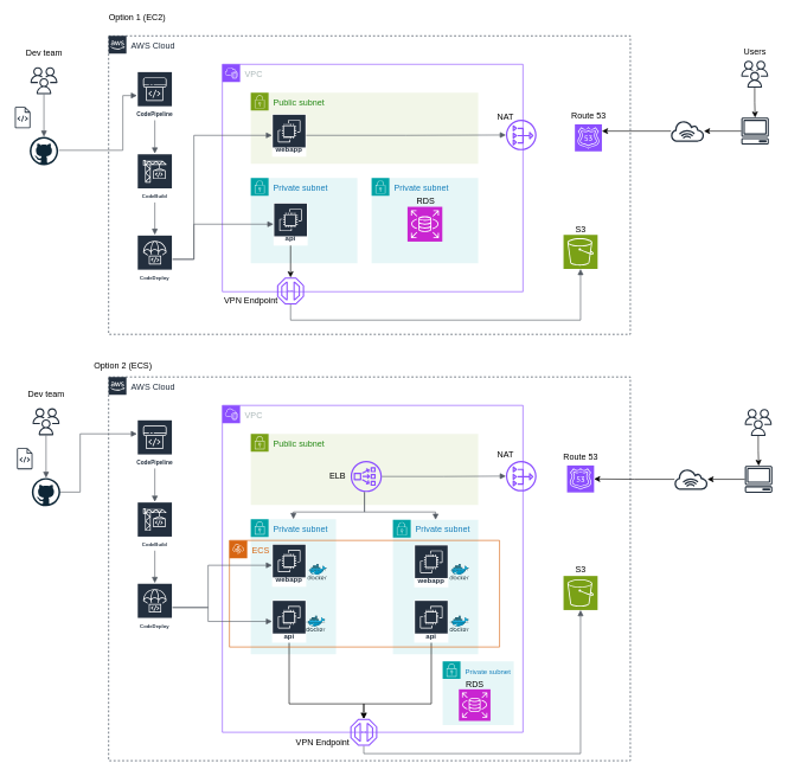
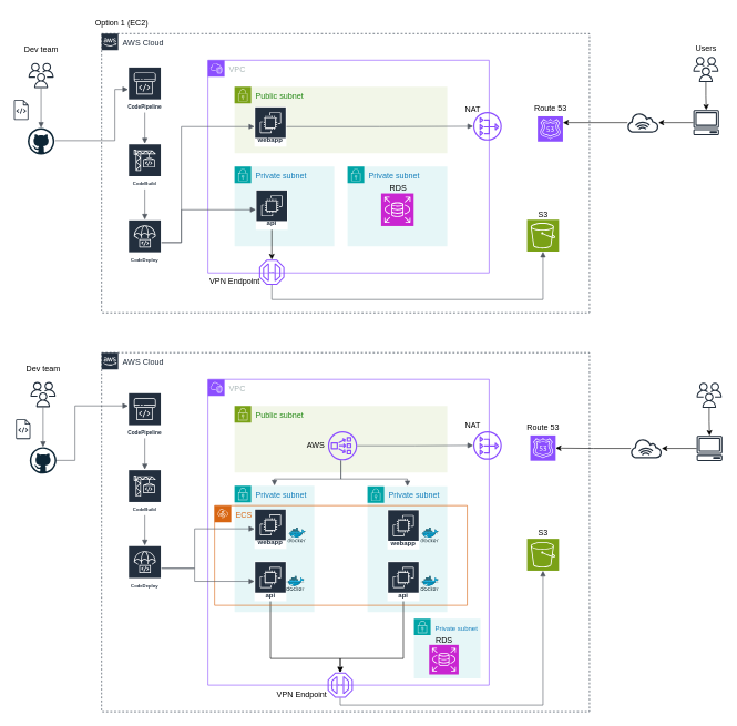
- <mxCell id="30" value="Option 1 (EC2)" style="text;html=1;align=center;verticalAlign=middle;resizable=0;points=[];autosize=1;strokeColor=none;fillColor=none;" parent="1" vertex="1"><mxGeometry x="142" y="10" width="100" height="30" as="geometry" /></mxCell>
+ <mxCell id="30" value="Option 1 (EC2)" style="text;html=1;align=center;verticalAlign=middle;resizable=0;points=[];autosize=1;strokeColor=none;fillColor=none;" parent="1" vertex="1"><mxGeometry x="132" width="100" height="30" as="geometry" y="20" /></mxCell>
- <mxCell id="31" value="Option 2 (ECS)" style="text;html=1;align=center;verticalAlign=middle;resizable=0;points=[];autosize=1;strokeColor=none;fillColor=none;" parent="1" vertex="1"><mxGeometry x="122" y="500" width="100" height="30" as="geometry" /></mxCell>
- <mxCell id="41" value="ELB" style="text;html=1;align=center;verticalAlign=middle;resizable=0;points=[];autosize=1;strokeColor=none;fillColor=none;" parent="38" vertex="1"><mxGeometry x="136.5" y="85" width="50" height="30" as="geometry" /></mxCell>
+ <mxCell id="41" value="AWS" style="text;html=1;align=center;verticalAlign=middle;resizable=0;points=[];autosize=1;strokeColor=none;fillColor=none;" parent="38" vertex="1"><mxGeometry x="136.5" y="85" width="50" height="30" as="geometry" /></mxCell>
